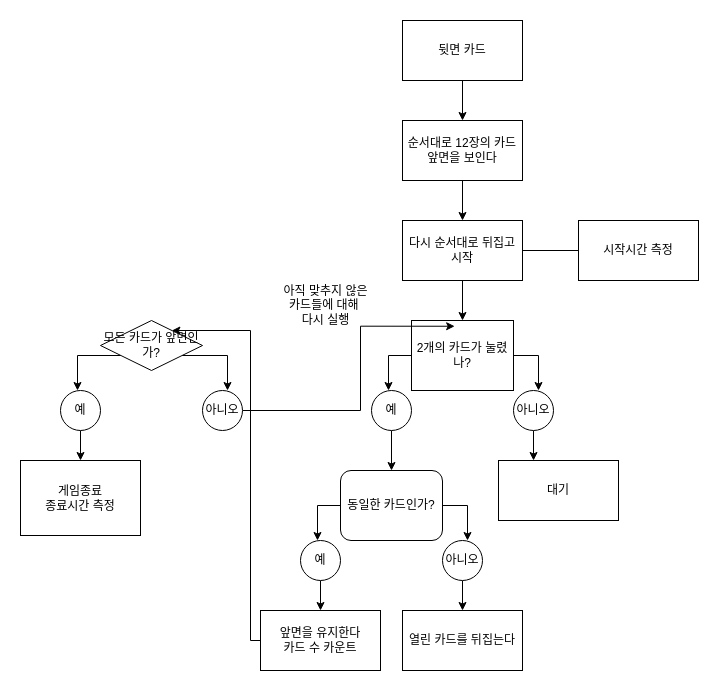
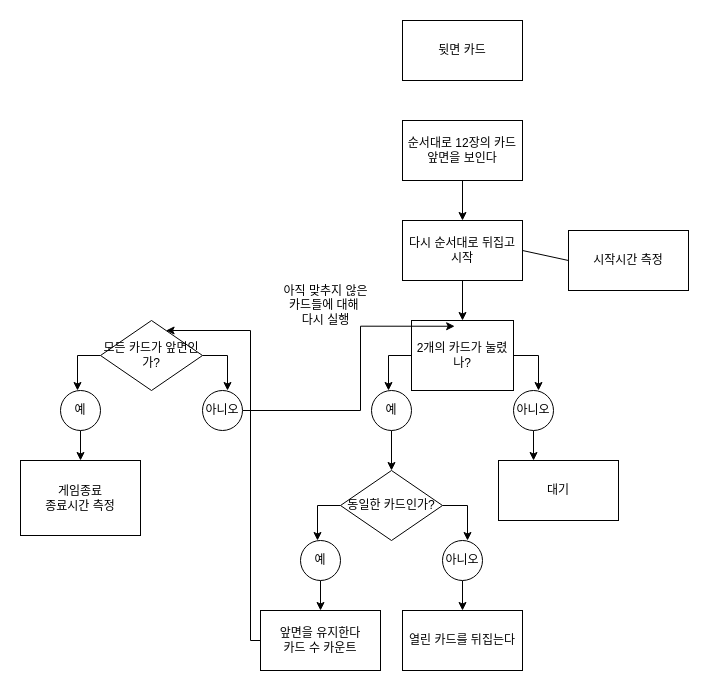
- <mxCell id="2" style="edgeStyle=orthogonalEdgeStyle;rounded=0;orthogonalLoop=1;jettySize=auto;html=1;entryX=0.5;entryY=0;entryDx=0;entryDy=0;" edge="1" parent="1" source="3" target="5"><mxGeometry relative="1" as="geometry" /></mxCell>
- <mxCell id="27" value="시작시간 측정" style="rounded=0;whiteSpace=wrap;html=1;" vertex="1" parent="1"><mxGeometry x="578" y="220" width="120" height="60" as="geometry" /></mxCell>
+ <mxCell id="27" value="시작시간 측정" style="rounded=0;whiteSpace=wrap;html=1;" vertex="1" parent="1"><mxGeometry x="568" y="230" width="120" height="60" as="geometry" /></mxCell>
- <mxCell id="30" value="모든 카드가 앞면인가?" style="rhombus;whiteSpace=wrap;html=1;" vertex="1" parent="1"><mxGeometry x="100" y="320" width="102" height="50" as="geometry" /></mxCell>
+ <mxCell id="30" value="모든 카드가 앞면인가?" style="rhombus;whiteSpace=wrap;html=1;" vertex="1" parent="1"><mxGeometry x="100" y="320" width="102" height="70" as="geometry" /></mxCell>
- <mxCell id="17" value="동일한 카드인가?" style="whiteSpace=wrap;html=1;rounded=1;" vertex="1" parent="1"><mxGeometry x="340" y="470" width="102" height="70" as="geometry" /></mxCell>
+ <mxCell id="17" value="동일한 카드인가?" style="rhombus;whiteSpace=wrap;html=1;" vertex="1" parent="1"><mxGeometry x="340" y="470" width="102" height="70" as="geometry" /></mxCell>
